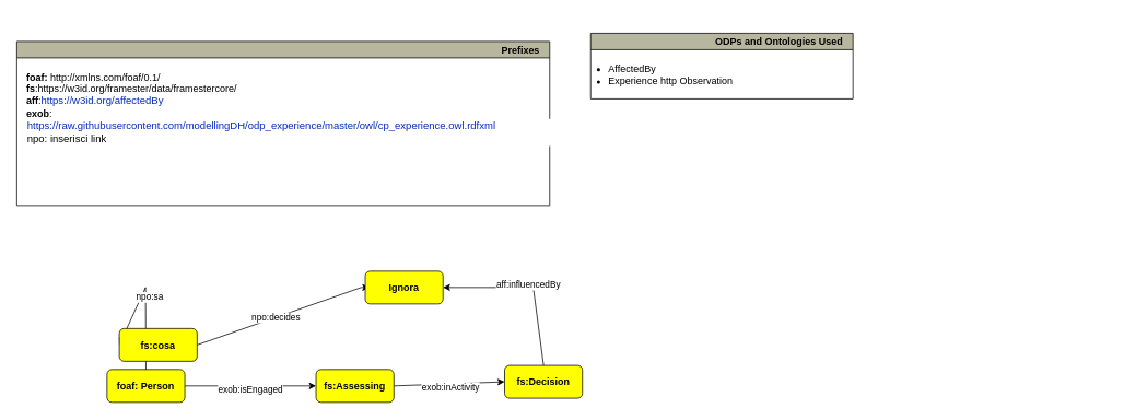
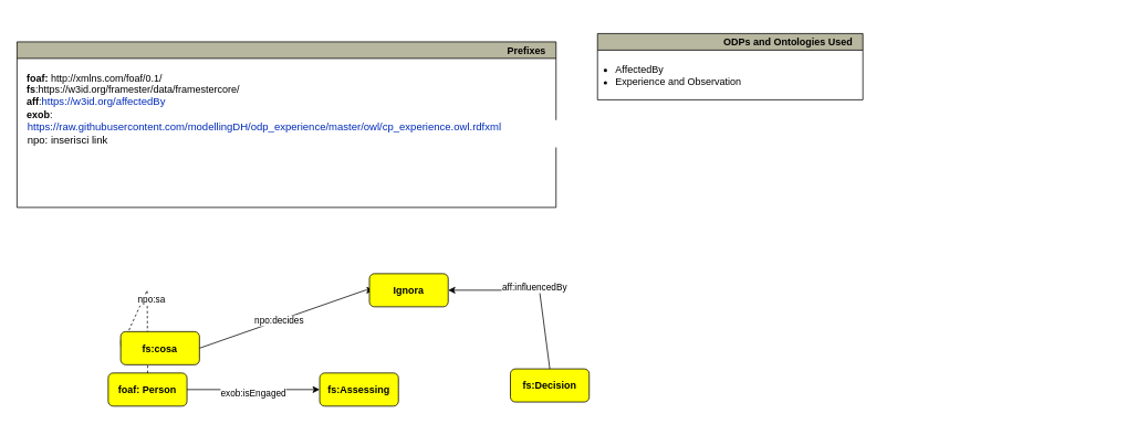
- <mxCell id="5" value="&lt;ul&gt;&lt;li style=&quot;border-color: var(--border-color);&quot;&gt;&lt;span style=&quot;background-color: initial;&quot;&gt;AffectedBy&lt;/span&gt;&lt;br&gt;&lt;/li&gt;&lt;li style=&quot;border-color: var(--border-color);&quot;&gt;Experience http Observation&lt;/li&gt;&lt;/ul&gt;" style="text;html=1;strokeColor=none;fillColor=none;align=left;verticalAlign=middle;whiteSpace=wrap;rounded=0;" parent="4" vertex="1"><mxGeometry x="-20" y="-20" width="270" height="142" as="geometry" /></mxCell>
+ <mxCell id="5" value="&lt;ul&gt;&lt;li style=&quot;border-color: var(--border-color);&quot;&gt;&lt;span style=&quot;background-color: initial;&quot;&gt;AffectedBy&lt;/span&gt;&lt;br&gt;&lt;/li&gt;&lt;li style=&quot;border-color: var(--border-color);&quot;&gt;Experience and Observation&lt;/li&gt;&lt;/ul&gt;" style="text;html=1;strokeColor=none;fillColor=none;align=left;verticalAlign=middle;whiteSpace=wrap;rounded=0;" parent="4" vertex="1"><mxGeometry x="-20" y="-20" width="270" height="142" as="geometry" /></mxCell>
- <mxCell id="13" value="" style="endArrow=classic;html=1;rounded=0;exitX=0.5;exitY=0;exitDx=0;exitDy=0;entryX=0;entryY=0.5;entryDx=0;entryDy=0;" parent="1" source="6" target="15" edge="1"><mxGeometry width="50" height="50" relative="1" as="geometry"><mxPoint x="280" y="270" as="sourcePoint" /><mxPoint x="290" y="350" as="targetPoint" /><Array as="points"><mxPoint x="177" y="350" /></Array></mxGeometry></mxCell>
+ <mxCell id="13" value="" style="endArrow=classic;html=1;rounded=0;exitX=0.5;exitY=0;exitDx=0;exitDy=0;entryX=0;entryY=0.5;entryDx=0;entryDy=0;dashed=1;" parent="1" source="6" target="15" edge="1"><mxGeometry width="50" height="50" relative="1" as="geometry"><mxPoint x="280" y="270" as="sourcePoint" /><mxPoint x="290" y="350" as="targetPoint" /><Array as="points"><mxPoint x="177" y="350" /></Array></mxGeometry></mxCell>
- <mxCell id="10" value="" style="endArrow=classic;html=1;rounded=0;exitX=1;exitY=0.5;exitDx=0;exitDy=0;entryX=0;entryY=0.5;entryDx=0;entryDy=0;" parent="1" source="9" target="12" edge="1"><mxGeometry width="50" height="50" relative="1" as="geometry"><mxPoint x="235" y="340" as="sourcePoint" /><mxPoint x="600" y="330" as="targetPoint" /></mxGeometry></mxCell>
- <mxCell id="11" value="exob:inActivity" style="edgeLabel;html=1;align=center;verticalAlign=middle;resizable=0;points=[];" parent="10" connectable="0" vertex="1"><mxGeometry x="0.005" y="-4" relative="1" as="geometry"><mxPoint as="offset" /></mxGeometry></mxCell>
